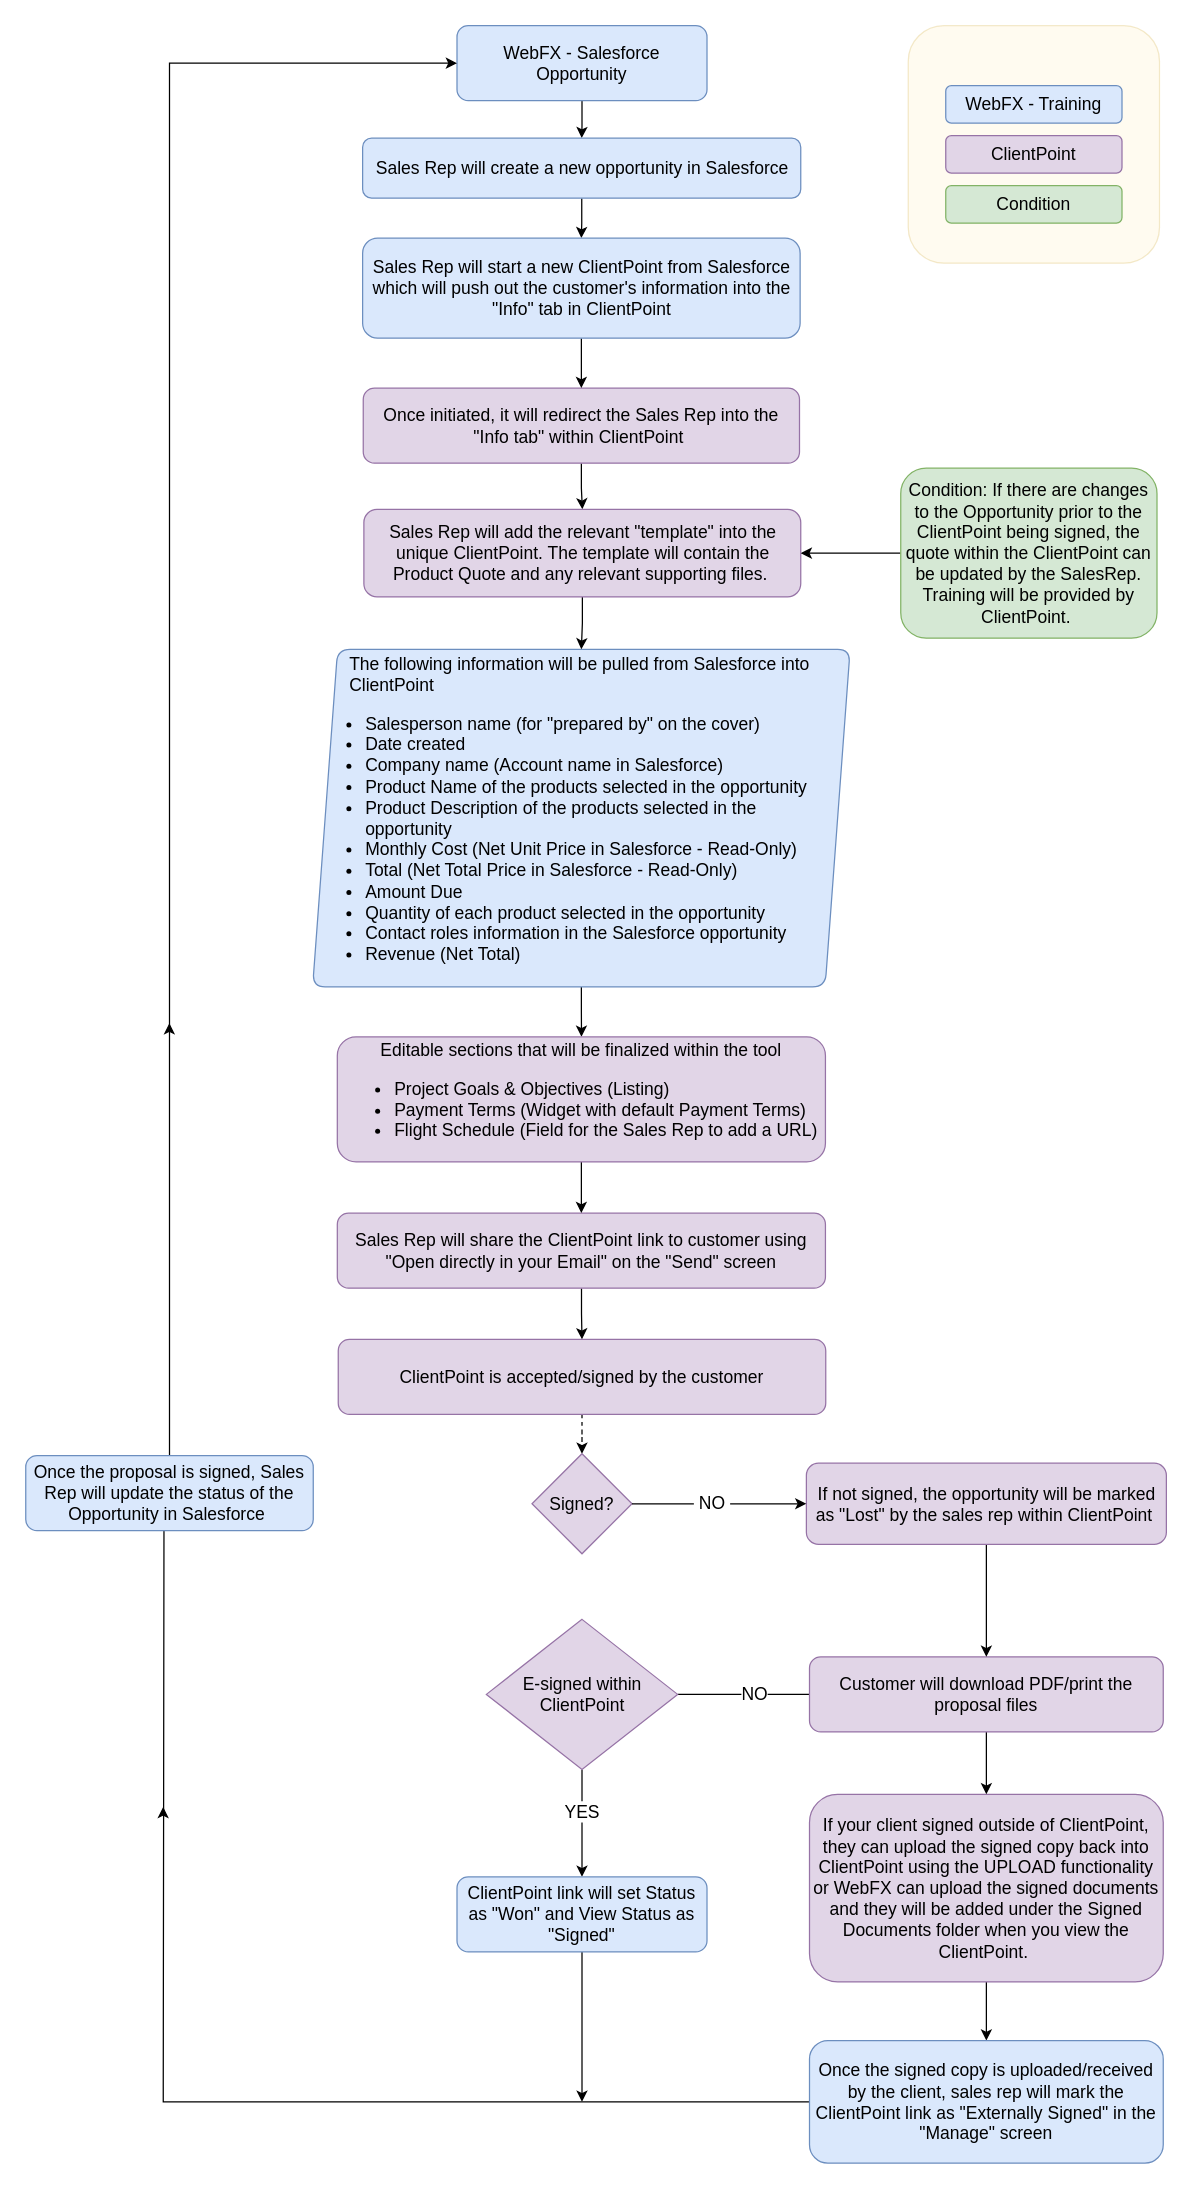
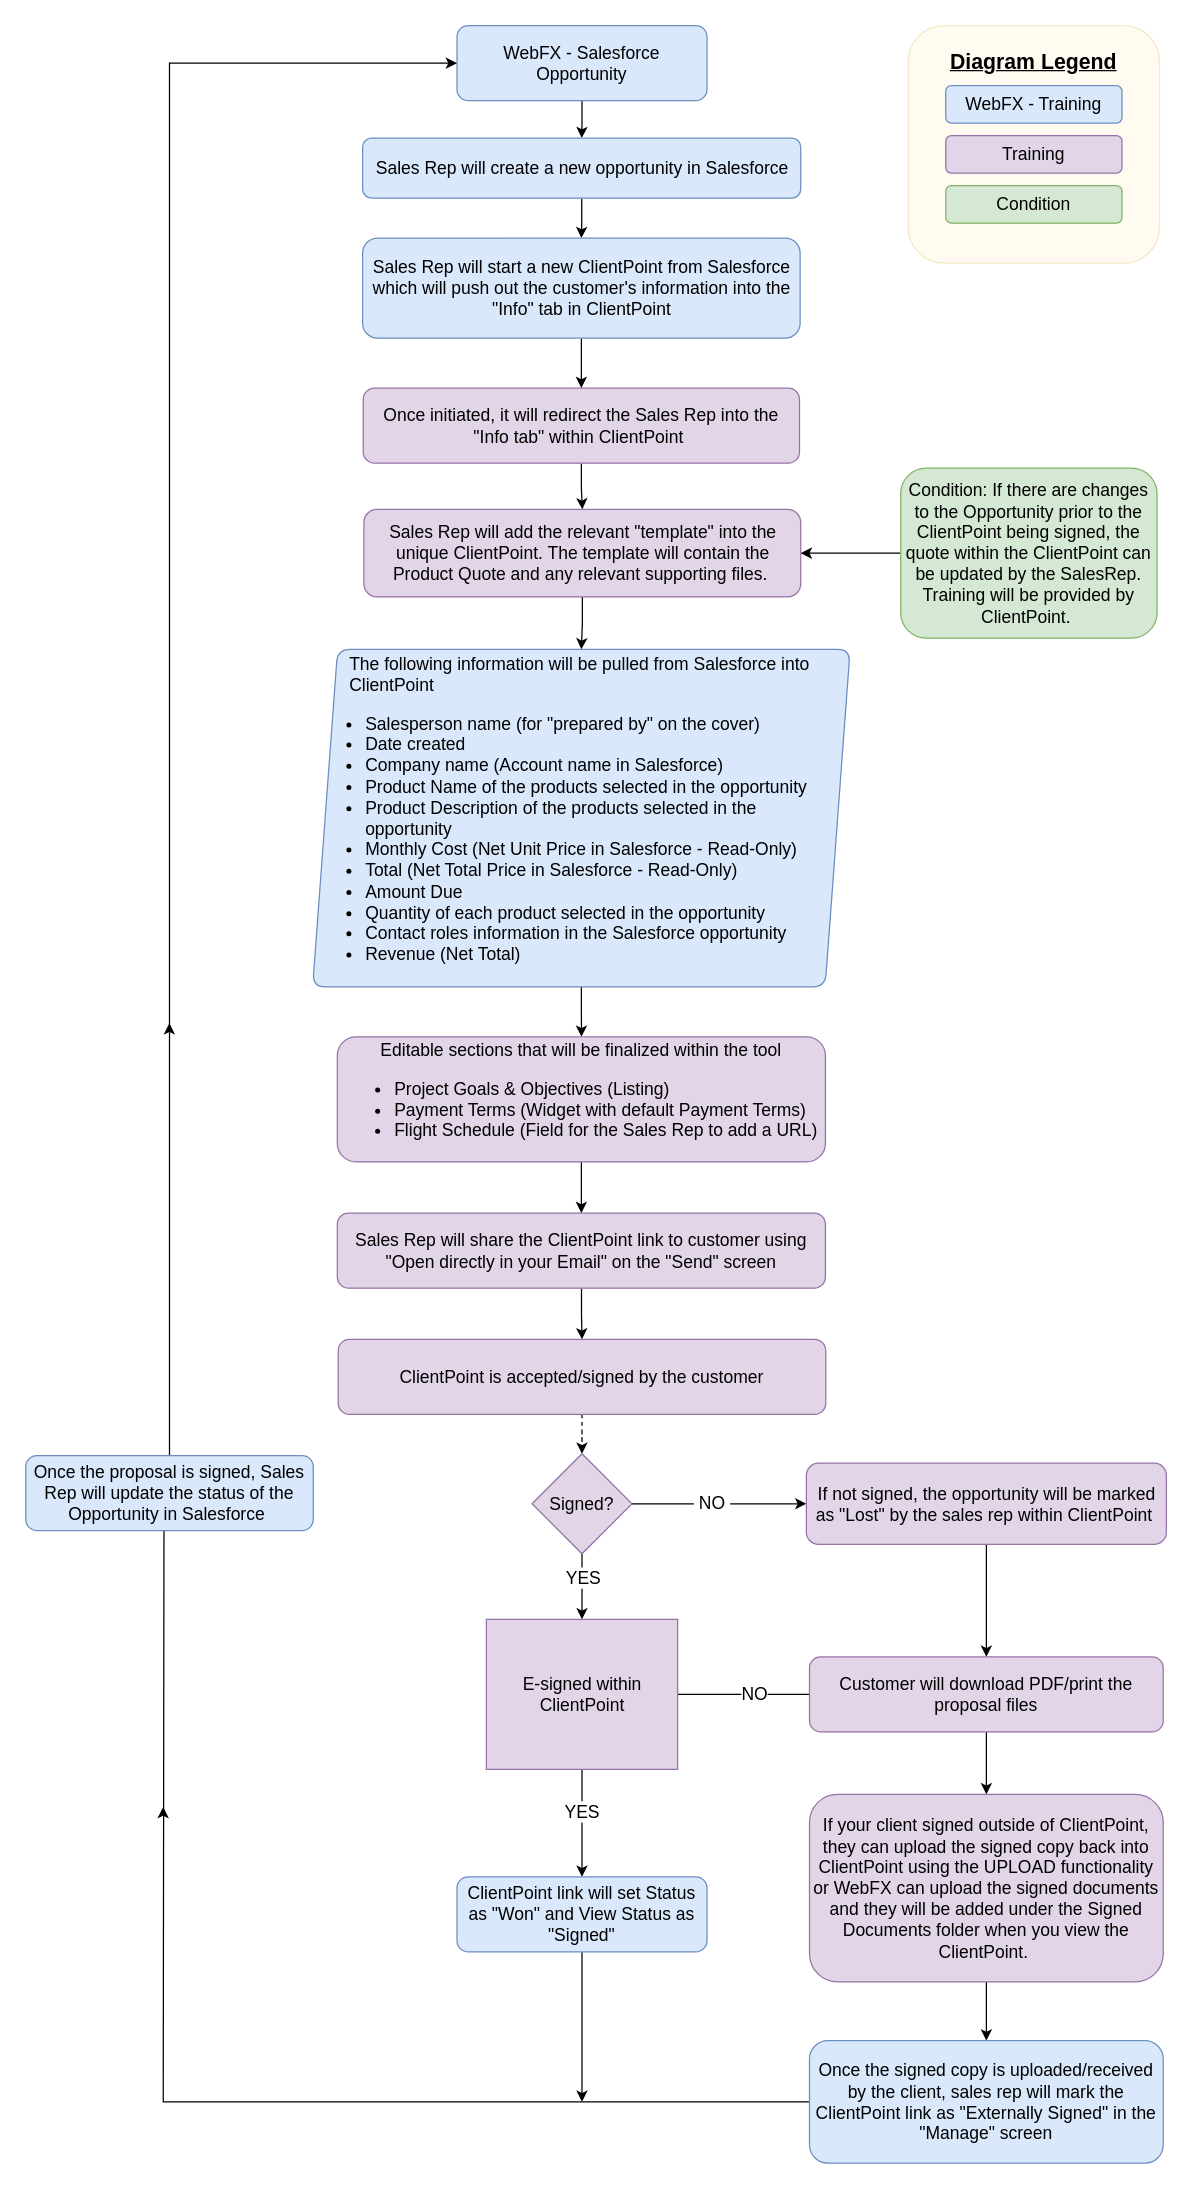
+ <mxCell id="49" value="Diagram Legend" style="text;html=1;strokeColor=none;fillColor=none;align=center;verticalAlign=middle;whiteSpace=wrap;rounded=0;fontSize=17;fontStyle=5" parent="1" vertex="1"><mxGeometry x="756" y="40" width="141" height="20" as="geometry" /></mxCell>
- <mxCell id="47" value="ClientPoint" style="rounded=1;whiteSpace=wrap;html=1;fontSize=14;fillColor=#e1d5e7;strokeColor=#9673a6;" parent="1" vertex="1"><mxGeometry x="756" y="108" width="141" height="30" as="geometry" /></mxCell>
+ <mxCell id="47" value="Training" style="rounded=1;whiteSpace=wrap;html=1;fontSize=14;fillColor=#e1d5e7;strokeColor=#9673a6;" parent="1" vertex="1"><mxGeometry x="756" y="108" width="141" height="30" as="geometry" /></mxCell>
+ <mxCell id="35" value="" style="edgeStyle=orthogonalEdgeStyle;rounded=0;orthogonalLoop=1;jettySize=auto;html=1;" parent="1" source="37" target="19" edge="1"><mxGeometry relative="1" as="geometry" /></mxCell>
+ <mxCell id="36" value="YES" style="edgeLabel;html=1;align=center;verticalAlign=middle;resizable=0;points=[];fontSize=14;" parent="35" vertex="1" connectable="0"><mxGeometry x="-0.278" relative="1" as="geometry"><mxPoint as="offset" /></mxGeometry></mxCell>
- <mxCell id="19" value="E-signed within ClientPoint" style="rhombus;whiteSpace=wrap;html=1;fontSize=14;align=center;fillColor=#e1d5e7;strokeColor=#9673a6;" parent="1" vertex="1"><mxGeometry x="388.5" y="1295" width="153" height="120" as="geometry" /></mxCell>
+ <mxCell id="19" value="E-signed within ClientPoint" style="whiteSpace=wrap;html=1;fontSize=14;align=center;fillColor=#e1d5e7;strokeColor=#9673a6;rounded=0;" parent="1" vertex="1"><mxGeometry x="388.5" y="1295" width="153" height="120" as="geometry" /></mxCell>
